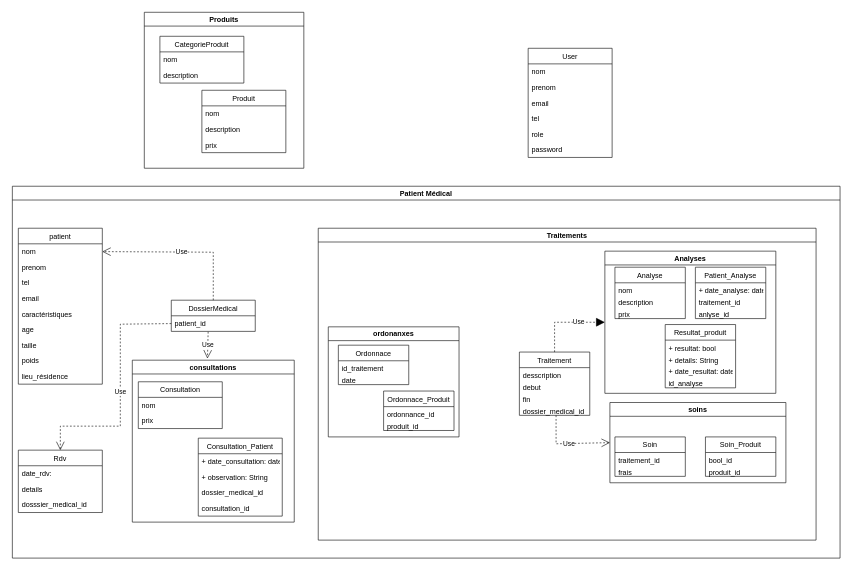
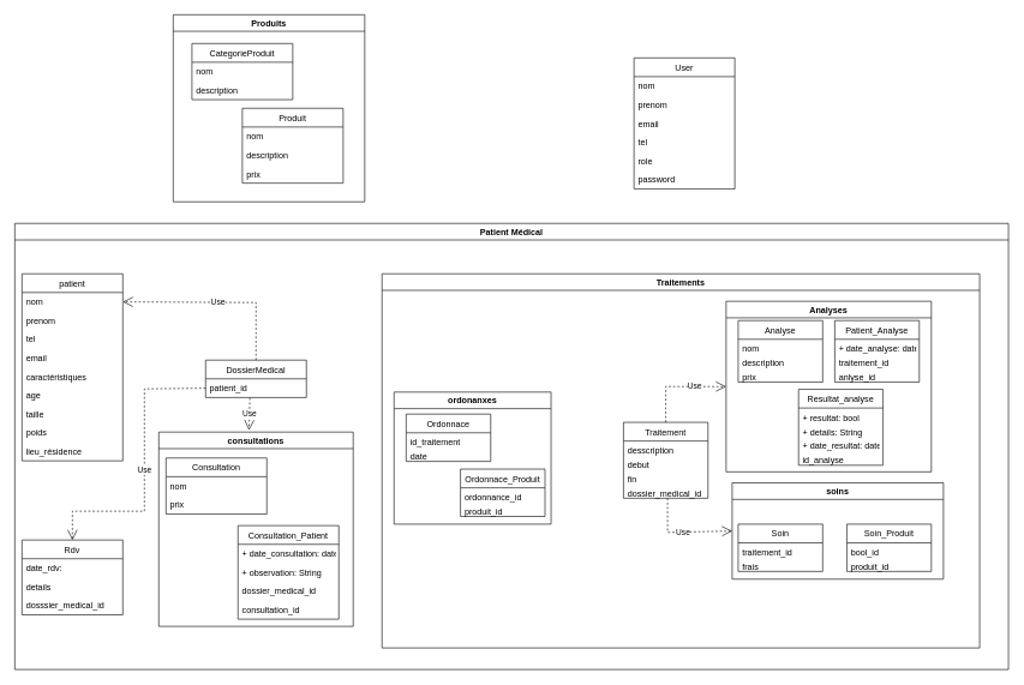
- <mxCell id="58" value="Use" style="endArrow=block;endSize=12;dashed=1;html=1;rounded=0;exitX=0.5;exitY=0;exitDx=0;exitDy=0;entryX=0;entryY=0.5;entryDx=0;entryDy=0;" edge="1" parent="35" source="45" target="72"><mxGeometry x="0.355" width="160" relative="1" as="geometry"><mxPoint x="217.98" y="130" as="sourcePoint" /><mxPoint x="352.121" y="130" as="targetPoint" /><Array as="points"><mxPoint x="394.04" y="156.765" /></Array><mxPoint as="offset" /></mxGeometry></mxCell>
+ <mxCell id="58" value="Use" style="endArrow=open;endSize=12;dashed=1;html=1;rounded=0;exitX=0.5;exitY=0;exitDx=0;exitDy=0;entryX=0;entryY=0.5;entryDx=0;entryDy=0;" edge="1" parent="35" source="45" target="72"><mxGeometry x="0.355" width="160" relative="1" as="geometry"><mxPoint x="217.98" y="130" as="sourcePoint" /><mxPoint x="352.121" y="130" as="targetPoint" /><Array as="points"><mxPoint x="394.04" y="156.765" /></Array><mxPoint as="offset" /></mxGeometry></mxCell>
- <mxCell id="67" value="Resultat_produit" style="swimlane;fontStyle=0;childLayout=stackLayout;horizontal=1;startSize=26;fillColor=none;horizontalStack=0;resizeParent=1;resizeParentMax=0;resizeLast=0;collapsible=1;marginBottom=0;" parent="35" vertex="1"><mxGeometry x="578.485" y="160.588" width="117.374" height="105.529" as="geometry"><mxRectangle x="520" y="220" width="120" height="26" as="alternateBounds" /></mxGeometry></mxCell>
+ <mxCell id="67" value="Resultat_analyse" style="swimlane;fontStyle=0;childLayout=stackLayout;horizontal=1;startSize=26;fillColor=none;horizontalStack=0;resizeParent=1;resizeParentMax=0;resizeLast=0;collapsible=1;marginBottom=0;" parent="35" vertex="1"><mxGeometry x="578.485" y="160.588" width="117.374" height="105.529" as="geometry"><mxRectangle x="520" y="220" width="120" height="26" as="alternateBounds" /></mxGeometry></mxCell>
